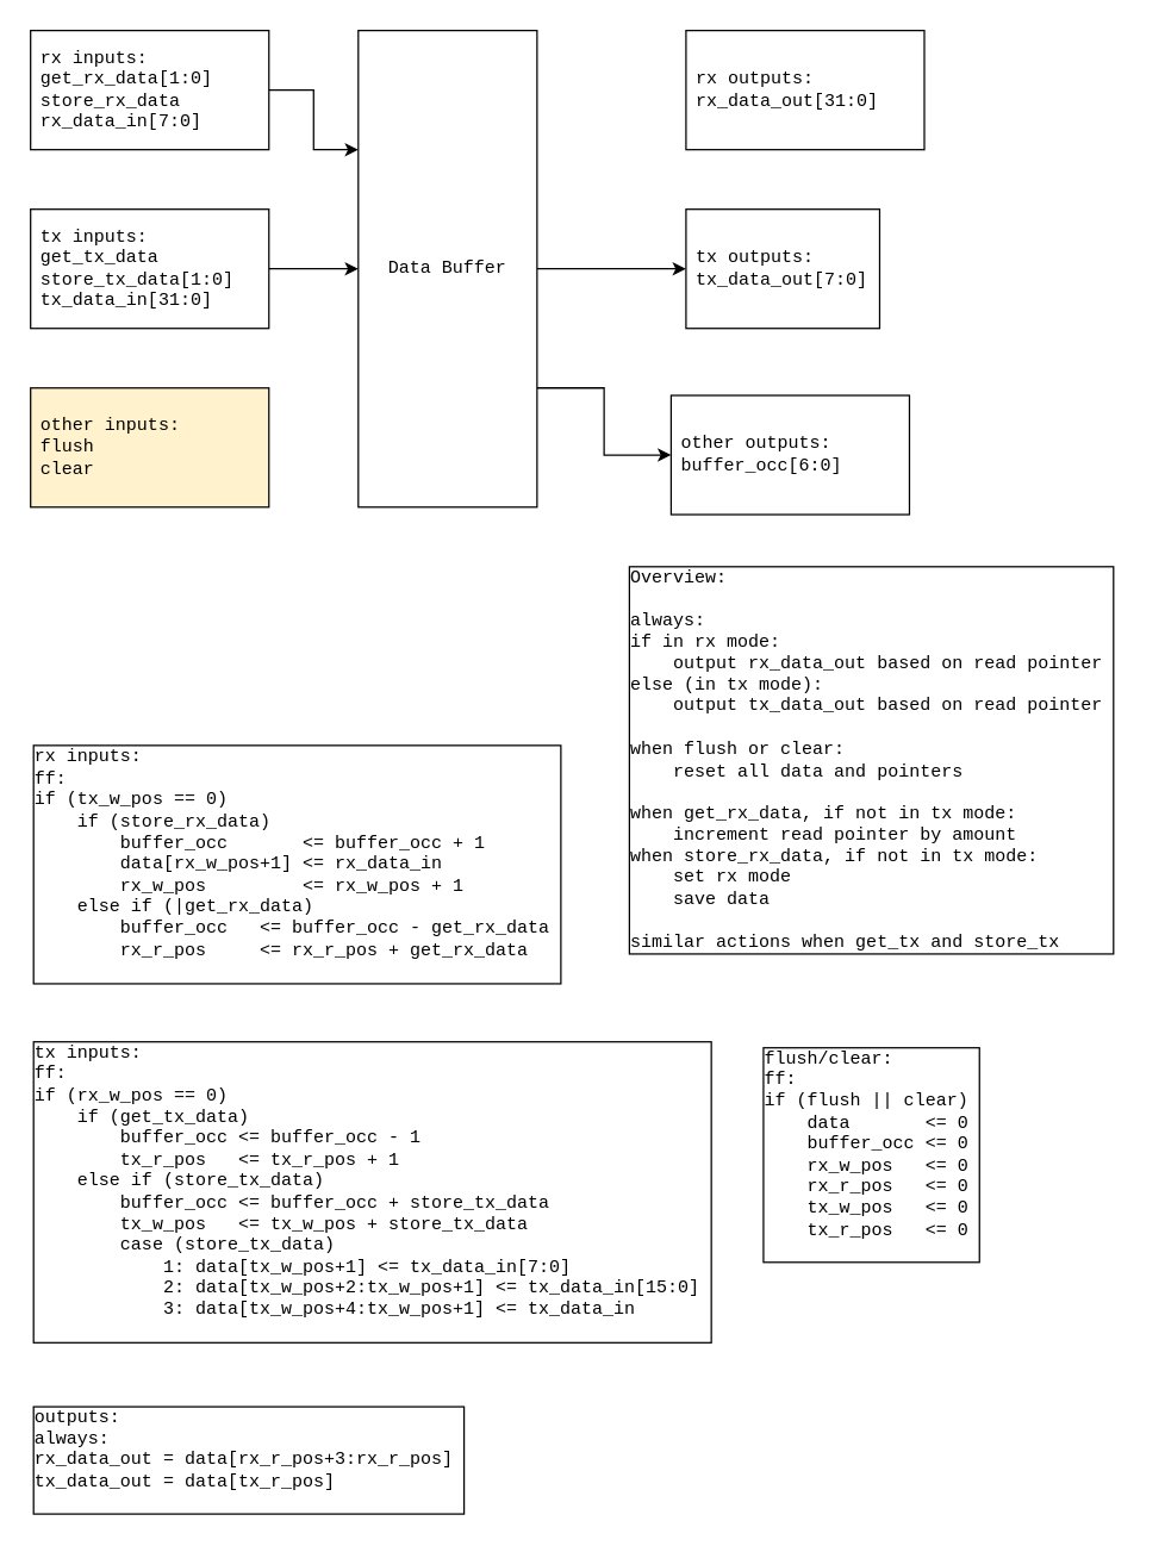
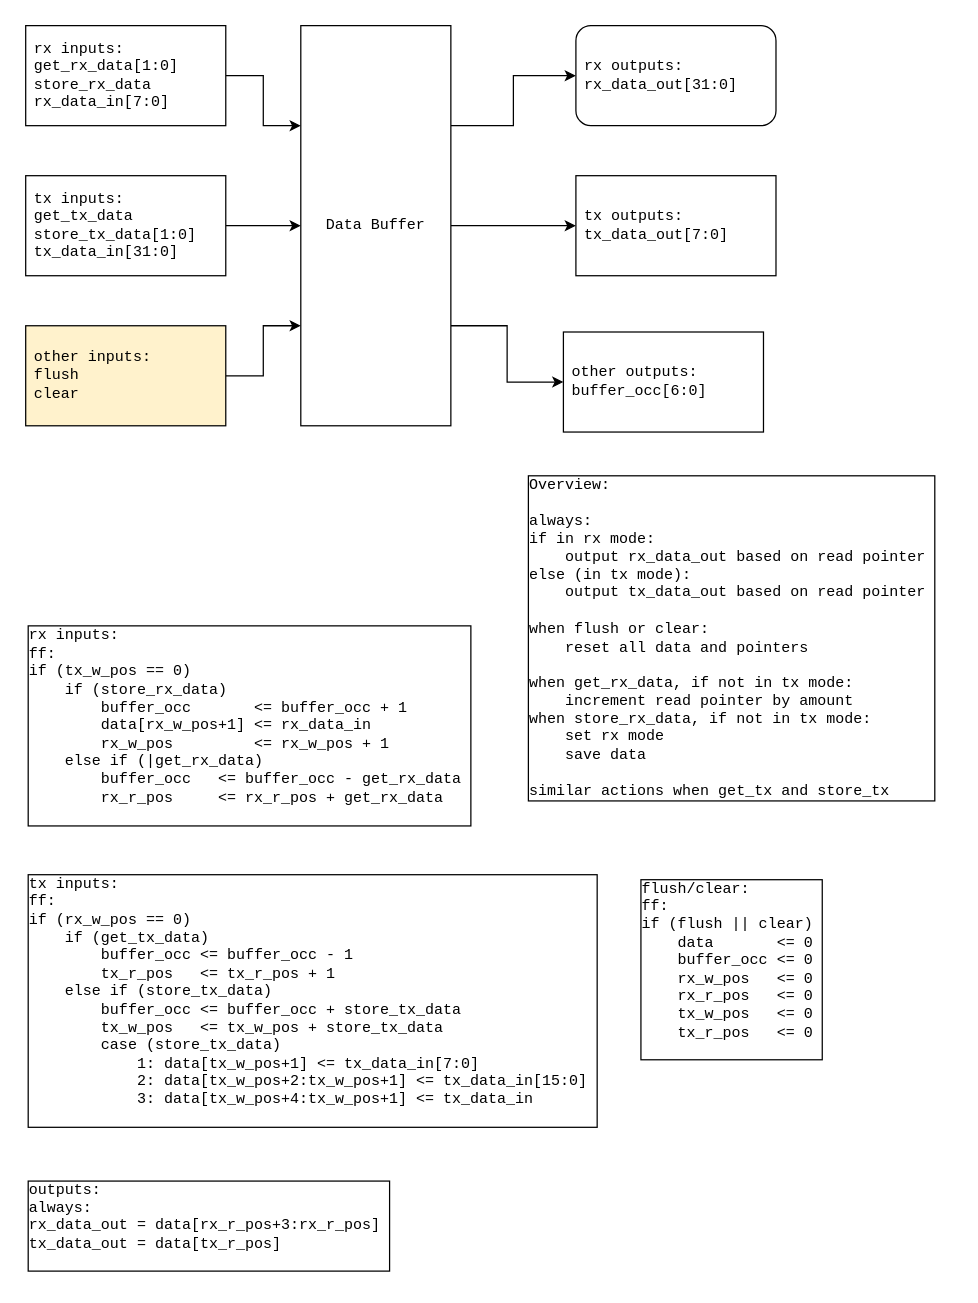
- <mxCell id="12" value="rx outputs:&lt;br&gt;rx_data_out[31:0]" style="rounded=0;whiteSpace=wrap;html=1;fontFamily=Courier New;align=left;spacingLeft=5;spacing=2;" parent="1" vertex="1"><mxGeometry x="460" y="20" width="160" height="80" as="geometry" /></mxCell>
+ <mxCell id="12" value="rx outputs:&lt;br&gt;rx_data_out[31:0]" style="whiteSpace=wrap;html=1;fontFamily=Courier New;align=left;spacingLeft=5;spacing=2;rounded=1;" parent="1" vertex="1"><mxGeometry x="460" y="20" width="160" height="80" as="geometry" /></mxCell>
+ <mxCell id="3" style="edgeStyle=orthogonalEdgeStyle;rounded=0;html=1;exitX=1;exitY=0.25;exitDx=0;exitDy=0;entryX=0;entryY=0.5;entryDx=0;entryDy=0;fontFamily=Courier New;" parent="1" source="5" target="12" edge="1"><mxGeometry relative="1" as="geometry" /></mxCell>
- <mxCell id="13" value="tx outputs:&lt;br&gt;tx_data_out[7:0]" style="rounded=0;whiteSpace=wrap;html=1;fontFamily=Courier New;align=left;spacingLeft=5;spacing=2;" parent="1" vertex="1"><mxGeometry x="460" y="140" width="130" height="80" as="geometry" /></mxCell>
+ <mxCell id="13" value="tx outputs:&lt;br&gt;tx_data_out[7:0]" style="rounded=0;whiteSpace=wrap;html=1;fontFamily=Courier New;align=left;spacingLeft=5;spacing=2;" parent="1" vertex="1"><mxGeometry x="460" y="140" width="160" height="80" as="geometry" /></mxCell>
+ <mxCell id="10" style="edgeStyle=orthogonalEdgeStyle;rounded=0;html=1;exitX=1;exitY=0.5;exitDx=0;exitDy=0;entryX=0;entryY=0.75;entryDx=0;entryDy=0;fontFamily=Courier New;" parent="1" source="11" target="5" edge="1"><mxGeometry relative="1" as="geometry" /></mxCell>
